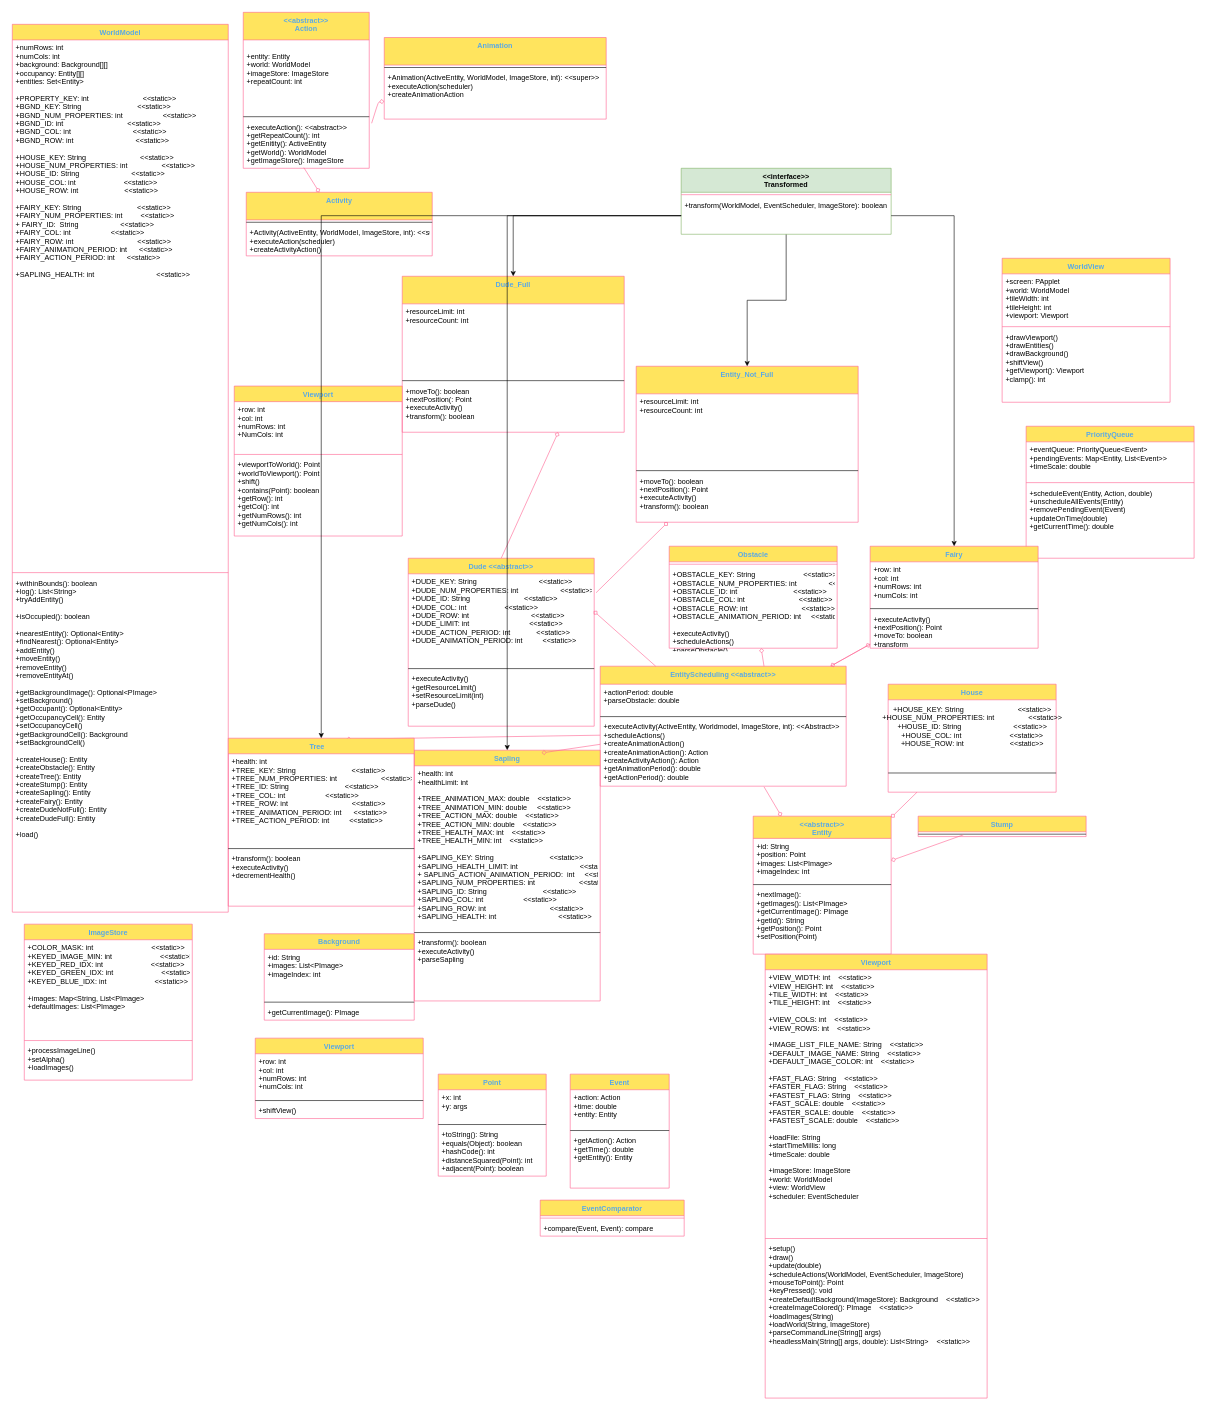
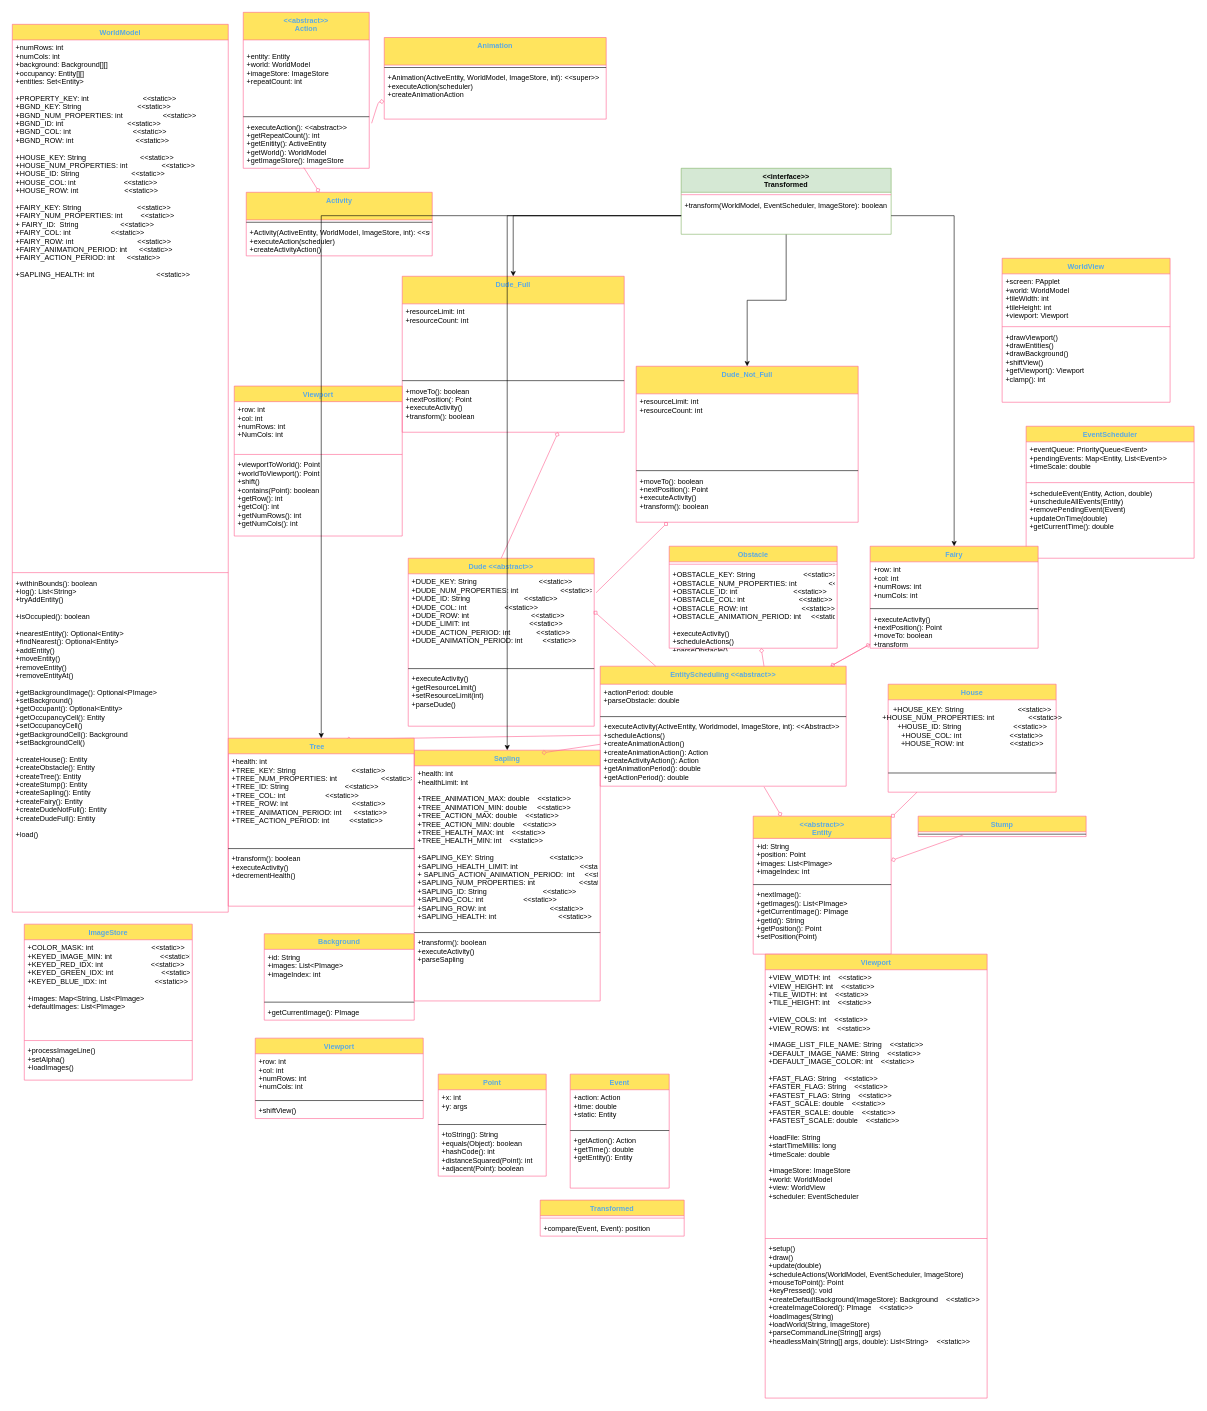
- <mxCell id="57" value="Entity_Not_Full" style="swimlane;fontStyle=1;align=center;verticalAlign=top;childLayout=stackLayout;horizontal=1;startSize=46;horizontalStack=0;resizeParent=1;resizeParentMax=0;resizeLast=0;collapsible=1;marginBottom=0;hachureGap=4;pointerEvents=0;sketch=0;fontColor=#5AA9E6;strokeColor=#FF6392;fillColor=#FFE45E;" parent="1" vertex="1"><mxGeometry x="1060" y="610" width="370" height="260" as="geometry" /></mxCell>
+ <mxCell id="57" value="Dude_Not_Full" style="swimlane;fontStyle=1;align=center;verticalAlign=top;childLayout=stackLayout;horizontal=1;startSize=46;horizontalStack=0;resizeParent=1;resizeParentMax=0;resizeLast=0;collapsible=1;marginBottom=0;hachureGap=4;pointerEvents=0;sketch=0;fontColor=#5AA9E6;strokeColor=#FF6392;fillColor=#FFE45E;" parent="1" vertex="1"><mxGeometry x="1060" y="610" width="370" height="260" as="geometry" /></mxCell>
- <mxCell id="10" value="PriorityQueue" style="swimlane;fontStyle=1;align=center;verticalAlign=top;childLayout=stackLayout;horizontal=1;startSize=26;horizontalStack=0;resizeParent=1;resizeParentMax=0;resizeLast=0;collapsible=1;marginBottom=0;hachureGap=4;pointerEvents=0;sketch=0;fontColor=#5AA9E6;strokeColor=#FF6392;fillColor=#FFE45E;" parent="1" vertex="1"><mxGeometry x="1710" y="710" width="280" height="220" as="geometry" /></mxCell>
+ <mxCell id="10" value="EventScheduler" style="swimlane;fontStyle=1;align=center;verticalAlign=top;childLayout=stackLayout;horizontal=1;startSize=26;horizontalStack=0;resizeParent=1;resizeParentMax=0;resizeLast=0;collapsible=1;marginBottom=0;hachureGap=4;pointerEvents=0;sketch=0;fontColor=#5AA9E6;strokeColor=#FF6392;fillColor=#FFE45E;" parent="1" vertex="1"><mxGeometry x="1710" y="710" width="280" height="220" as="geometry" /></mxCell>
- <mxCell id="30" value="+action: Action&#10;+time: double&#10;+entity: Entity" style="text;strokeColor=none;fillColor=none;align=left;verticalAlign=top;spacingLeft=4;spacingRight=4;overflow=hidden;rotatable=0;points=[[0,0.5],[1,0.5]];portConstraint=eastwest;" parent="29" vertex="1"><mxGeometry y="26" width="165" height="64" as="geometry" /></mxCell>
+ <mxCell id="30" value="+action: Action&#10;+time: double&#10;+static: Entity" style="text;strokeColor=none;fillColor=none;align=left;verticalAlign=top;spacingLeft=4;spacingRight=4;overflow=hidden;rotatable=0;points=[[0,0.5],[1,0.5]];portConstraint=eastwest;" parent="29" vertex="1"><mxGeometry y="26" width="165" height="64" as="geometry" /></mxCell>
- <mxCell id="18" value="EventComparator" style="swimlane;fontStyle=1;align=center;verticalAlign=top;childLayout=stackLayout;horizontal=1;startSize=26;horizontalStack=0;resizeParent=1;resizeParentMax=0;resizeLast=0;collapsible=1;marginBottom=0;hachureGap=4;pointerEvents=0;sketch=0;fontColor=#5AA9E6;strokeColor=#FF6392;fillColor=#FFE45E;" parent="1" vertex="1"><mxGeometry x="900" y="2000" width="240" height="60" as="geometry" /></mxCell>
+ <mxCell id="18" value="Transformed" style="swimlane;fontStyle=1;align=center;verticalAlign=top;childLayout=stackLayout;horizontal=1;startSize=26;horizontalStack=0;resizeParent=1;resizeParentMax=0;resizeLast=0;collapsible=1;marginBottom=0;hachureGap=4;pointerEvents=0;sketch=0;fontColor=#5AA9E6;strokeColor=#FF6392;fillColor=#FFE45E;" parent="1" vertex="1"><mxGeometry x="900" y="2000" width="240" height="60" as="geometry" /></mxCell>
- <mxCell id="20" value="+compare(Event, Event): compare" style="text;strokeColor=none;fillColor=none;align=left;verticalAlign=top;spacingLeft=4;spacingRight=4;overflow=hidden;rotatable=0;points=[[0,0.5],[1,0.5]];portConstraint=eastwest;fontColor=#000000;" parent="18" vertex="1"><mxGeometry y="34" width="240" height="26" as="geometry" /></mxCell>
+ <mxCell id="20" value="+compare(Event, Event): position" style="text;strokeColor=none;fillColor=none;align=left;verticalAlign=top;spacingLeft=4;spacingRight=4;overflow=hidden;rotatable=0;points=[[0,0.5],[1,0.5]];portConstraint=eastwest;fontColor=#000000;" parent="18" vertex="1"><mxGeometry y="34" width="240" height="26" as="geometry" /></mxCell>
